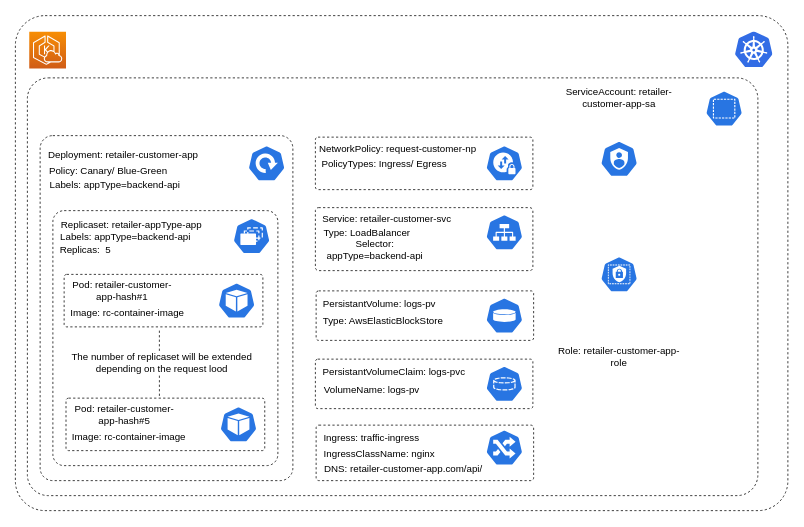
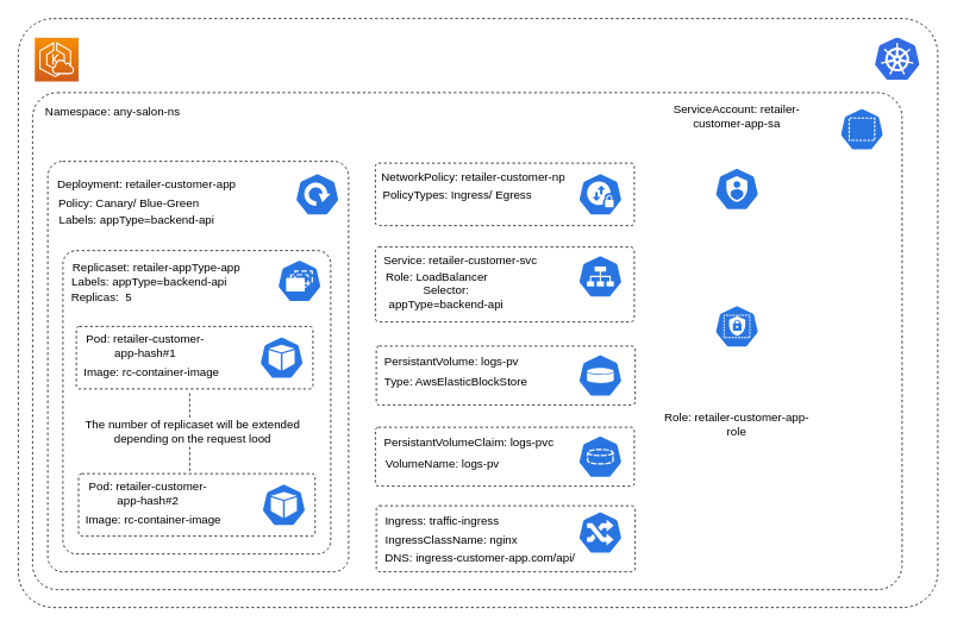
+ <mxCell id="5" value="Namespace: any-salon-ns" style="text;html=1;strokeColor=none;fillColor=none;align=center;verticalAlign=middle;whiteSpace=wrap;rounded=0;fontSize=13;" vertex="1" parent="1"><mxGeometry x="46" y="109" width="160" height="30" as="geometry" /></mxCell>
- <mxCell id="29" value="NetworkPolicy: request-customer-np" style="text;html=1;strokeColor=none;fillColor=none;align=center;verticalAlign=middle;whiteSpace=wrap;rounded=0;fontSize=13;" vertex="1" parent="1"><mxGeometry x="420" y="182" width="220" height="30" as="geometry" /></mxCell>
+ <mxCell id="29" value="NetworkPolicy: retailer-customer-np" style="text;html=1;strokeColor=none;fillColor=none;align=center;verticalAlign=middle;whiteSpace=wrap;rounded=0;fontSize=13;" vertex="1" parent="1"><mxGeometry x="420" y="182" width="220" height="30" as="geometry" /></mxCell>
- <mxCell id="42" value="Type: LoadBalancer" style="text;html=1;strokeColor=none;fillColor=none;align=center;verticalAlign=middle;whiteSpace=wrap;rounded=0;fontSize=13;" vertex="1" parent="1"><mxGeometry x="419" y="294" width="140" height="30" as="geometry" /></mxCell>
+ <mxCell id="42" value="Role: LoadBalancer" style="text;html=1;strokeColor=none;fillColor=none;align=center;verticalAlign=middle;whiteSpace=wrap;rounded=0;fontSize=13;" vertex="1" parent="1"><mxGeometry x="419" y="294" width="140" height="30" as="geometry" /></mxCell>
- <mxCell id="25" value="Pod: retailer-customer-app-hash#5" style="text;html=1;strokeColor=none;fillColor=none;align=center;verticalAlign=middle;whiteSpace=wrap;rounded=0;fontSize=13;" vertex="1" parent="1"><mxGeometry x="97.5" y="537" width="135" height="30" as="geometry" /></mxCell>
+ <mxCell id="25" value="Pod: retailer-customer-app-hash#2" style="text;html=1;strokeColor=none;fillColor=none;align=center;verticalAlign=middle;whiteSpace=wrap;rounded=0;fontSize=13;" vertex="1" parent="1"><mxGeometry x="97.5" y="537" width="135" height="30" as="geometry" /></mxCell>
- <mxCell id="48" value="DNS: retailer-customer-app.com/api/&lt;br style=&quot;font-size: 13px;&quot;&gt;" style="text;html=1;strokeColor=none;fillColor=none;align=center;verticalAlign=middle;whiteSpace=wrap;rounded=0;fontSize=13;" vertex="1" parent="1"><mxGeometry x="425" y="609" width="225" height="30" as="geometry" /></mxCell>
+ <mxCell id="48" value="DNS: ingress-customer-app.com/api/&lt;br style=&quot;font-size: 13px;&quot;&gt;" style="text;html=1;strokeColor=none;fillColor=none;align=center;verticalAlign=middle;whiteSpace=wrap;rounded=0;fontSize=13;" vertex="1" parent="1"><mxGeometry x="425" y="609" width="225" height="30" as="geometry" /></mxCell>
